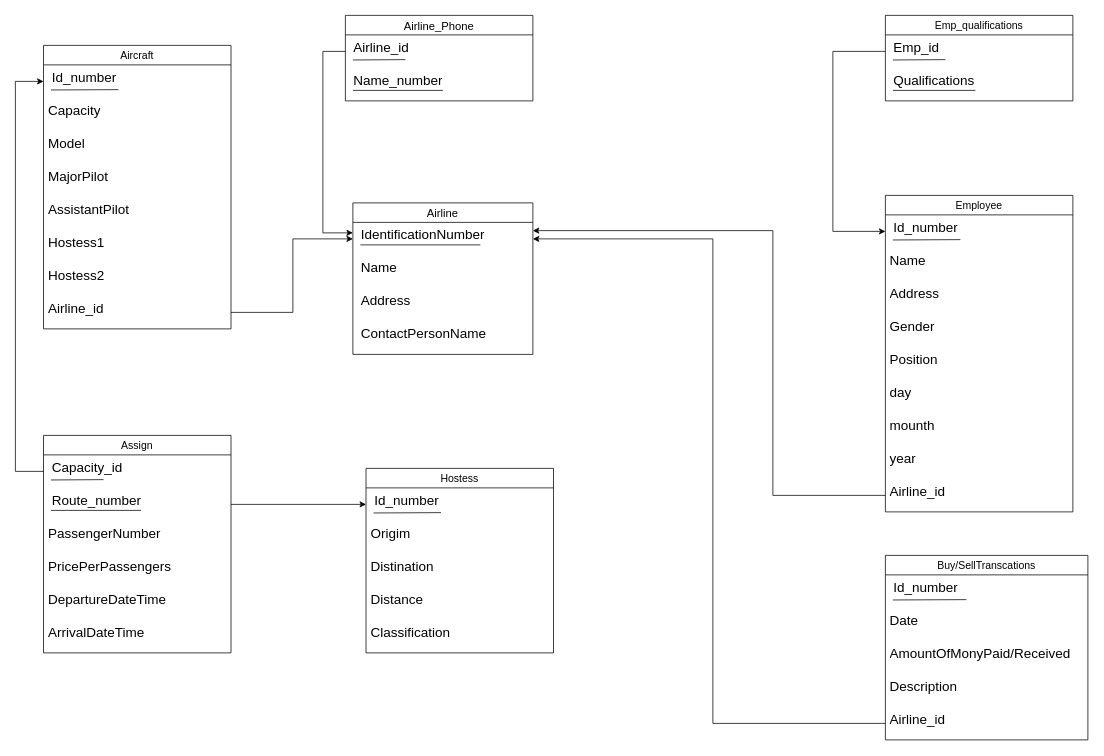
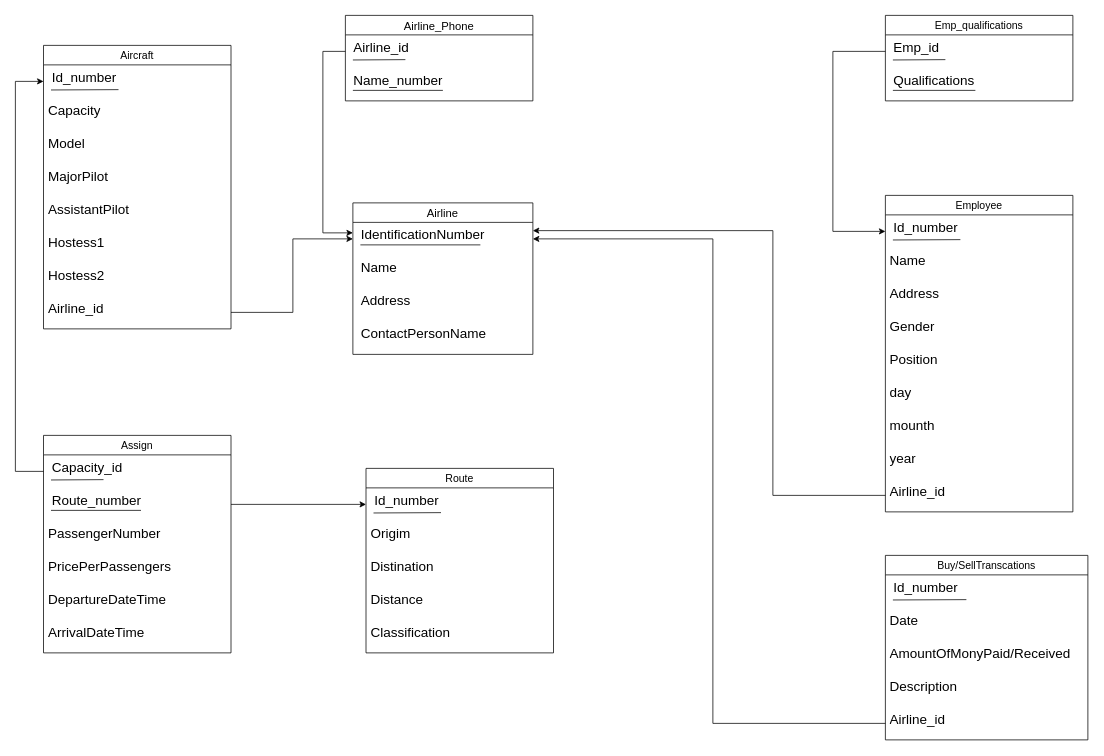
- <mxCell id="39" value="Hostess" style="swimlane;fontStyle=0;childLayout=stackLayout;horizontal=1;startSize=26;horizontalStack=0;resizeParent=1;resizeParentMax=0;resizeLast=0;collapsible=1;marginBottom=0;align=center;fontSize=14;" vertex="1" parent="1"><mxGeometry x="487.5" y="624" width="250" height="246" as="geometry" /></mxCell>
+ <mxCell id="39" value="Route" style="swimlane;fontStyle=0;childLayout=stackLayout;horizontal=1;startSize=26;horizontalStack=0;resizeParent=1;resizeParentMax=0;resizeLast=0;collapsible=1;marginBottom=0;align=center;fontSize=14;" vertex="1" parent="1"><mxGeometry x="487.5" y="624" width="250" height="246" as="geometry" /></mxCell>
